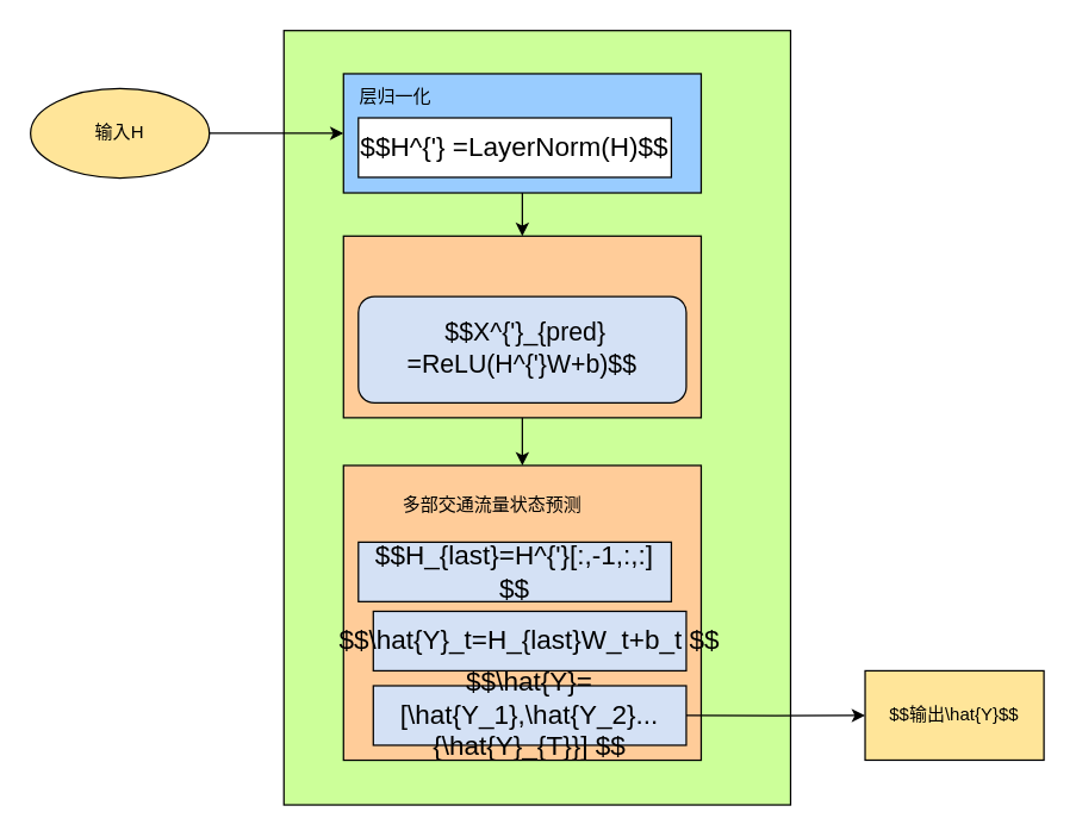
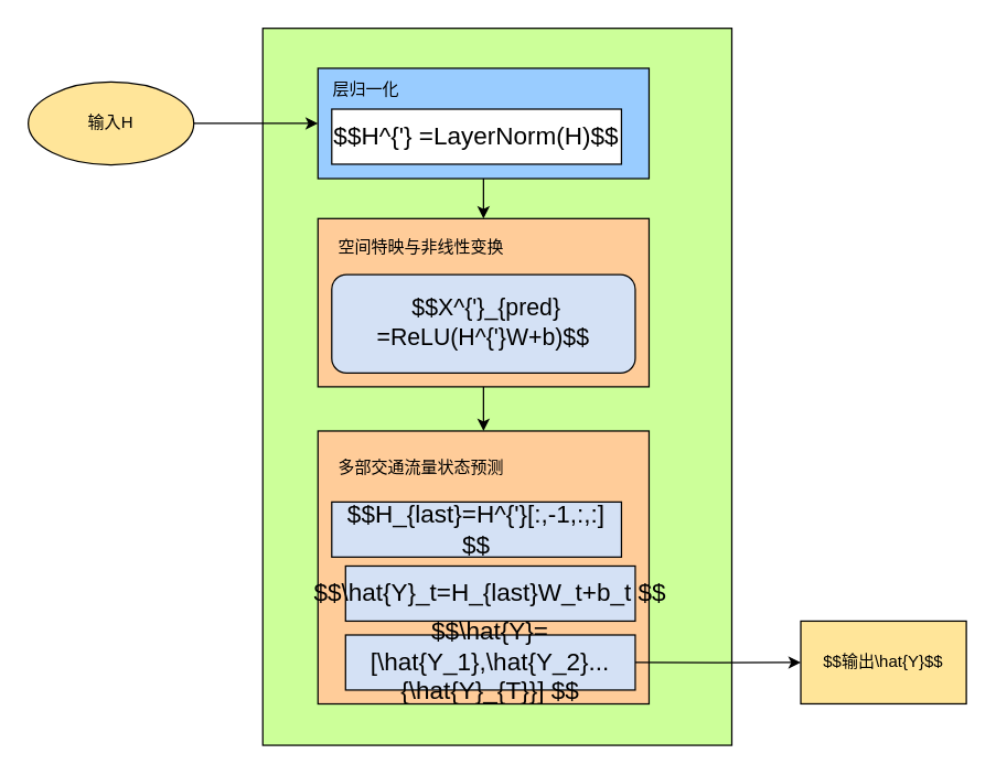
+ <mxCell id="12" value="空间特映与非线性变换" style="text;html=1;align=center;verticalAlign=middle;whiteSpace=wrap;rounded=0;" vertex="1" parent="1"><mxGeometry x="240" y="164" width="130" height="30" as="geometry" /></mxCell>
- <mxCell id="14" value="多部交通流量状态预测" style="text;html=1;align=center;verticalAlign=middle;whiteSpace=wrap;rounded=0;" vertex="1" parent="1"><mxGeometry x="265" y="323.5" width="130" height="30" as="geometry" /></mxCell>
+ <mxCell id="14" value="多部交通流量状态预测" style="text;html=1;align=center;verticalAlign=middle;whiteSpace=wrap;rounded=0;" vertex="1" parent="1"><mxGeometry x="240" y="323.5" width="130" height="30" as="geometry" /></mxCell>
